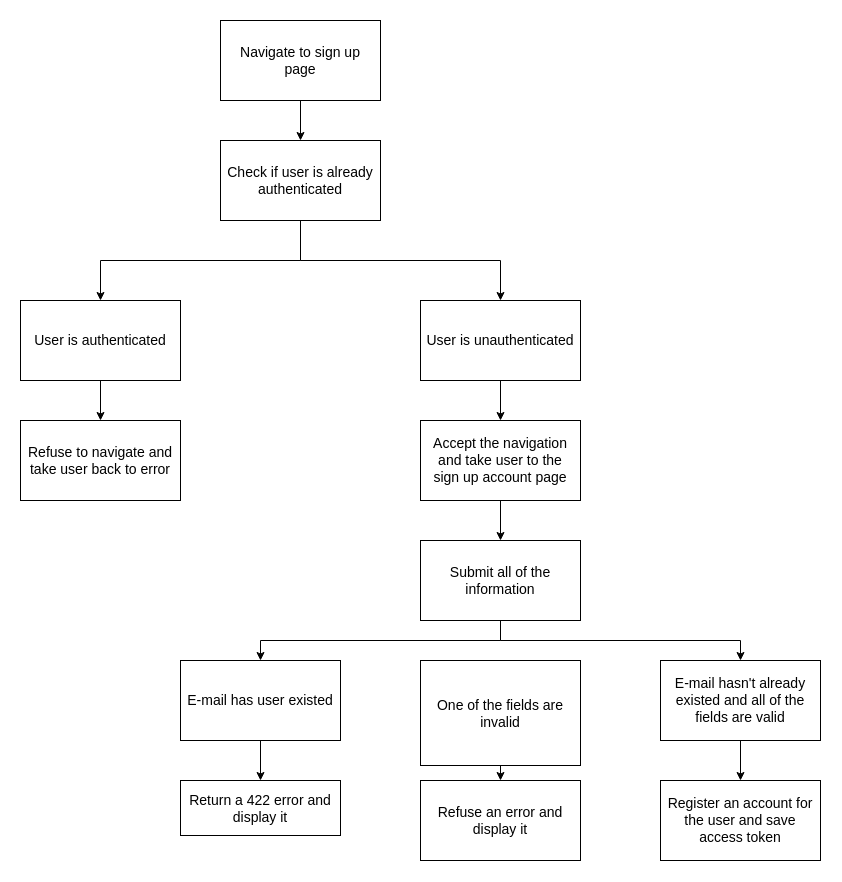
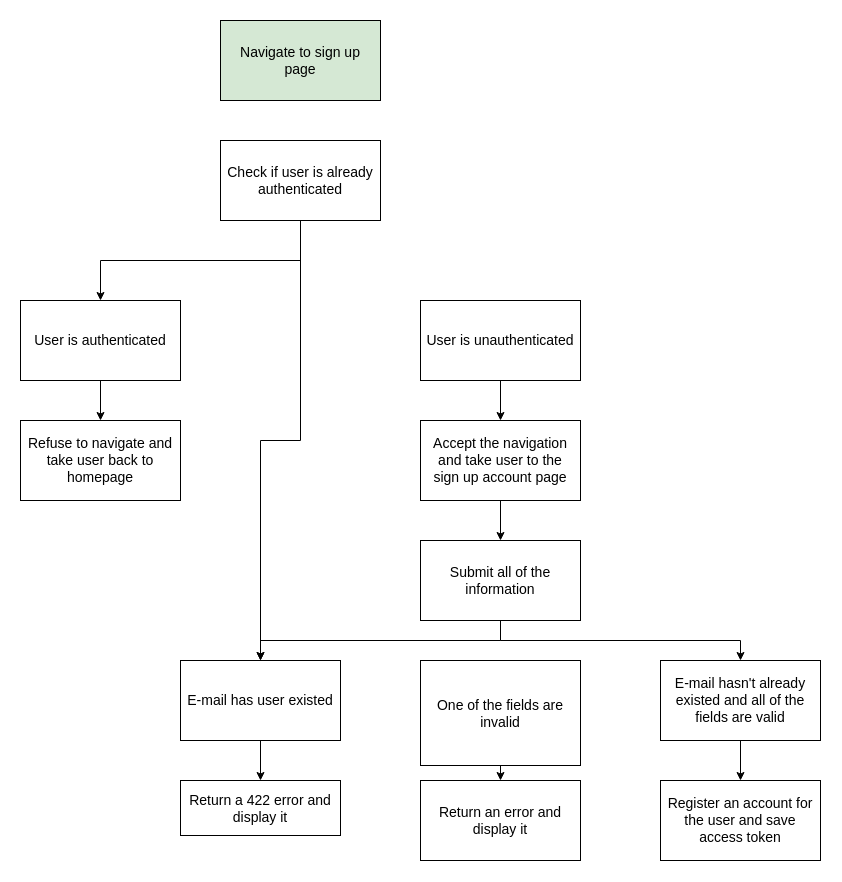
- <mxCell id="3" value="Navigate to sign up page" style="rounded=0;whiteSpace=wrap;html=1;fontSize=14;spacing=7;" vertex="1" parent="1"><mxGeometry x="220" y="20" width="160" height="80" as="geometry" /></mxCell>
+ <mxCell id="3" value="Navigate to sign up page" style="rounded=0;whiteSpace=wrap;html=1;fontSize=14;spacing=7;fillColor=#d5e8d4;" vertex="1" parent="1"><mxGeometry x="220" y="20" width="160" height="80" as="geometry" /></mxCell>
- <mxCell id="2" style="edgeStyle=orthogonalEdgeStyle;rounded=0;orthogonalLoop=1;jettySize=auto;html=1;exitX=0.5;exitY=1;exitDx=0;exitDy=0;" edge="1" parent="1" source="3" target="6"><mxGeometry relative="1" as="geometry" /></mxCell>
- <mxCell id="5" style="edgeStyle=orthogonalEdgeStyle;rounded=0;orthogonalLoop=1;jettySize=auto;html=1;exitX=0.5;exitY=1;exitDx=0;exitDy=0;entryX=0.5;entryY=0;entryDx=0;entryDy=0;" edge="1" parent="1" source="6" target="10"><mxGeometry relative="1" as="geometry" /></mxCell>
+ <mxCell id="5" style="edgeStyle=orthogonalEdgeStyle;rounded=0;orthogonalLoop=1;jettySize=auto;html=1;exitX=0.5;exitY=1;exitDx=0;exitDy=0;" edge="1" parent="1" source="6" target="18"><mxGeometry relative="1" as="geometry" /></mxCell>
- <mxCell id="11" value="Refuse to navigate and take user back to error" style="rounded=0;whiteSpace=wrap;html=1;fontSize=14;spacing=7;" vertex="1" parent="1"><mxGeometry x="20" y="420" width="160" height="80" as="geometry" /></mxCell>
+ <mxCell id="11" value="Refuse to navigate and take user back to homepage" style="rounded=0;whiteSpace=wrap;html=1;fontSize=14;spacing=7;" vertex="1" parent="1"><mxGeometry x="20" y="420" width="160" height="80" as="geometry" /></mxCell>
- <mxCell id="24" value="Refuse an error and display it" style="rounded=0;whiteSpace=wrap;html=1;fontSize=14;spacing=7;" vertex="1" parent="1"><mxGeometry x="420" y="780" width="160" height="80" as="geometry" /></mxCell>
+ <mxCell id="24" value="Return an error and display it" style="rounded=0;whiteSpace=wrap;html=1;fontSize=14;spacing=7;" vertex="1" parent="1"><mxGeometry x="420" y="780" width="160" height="80" as="geometry" /></mxCell>
